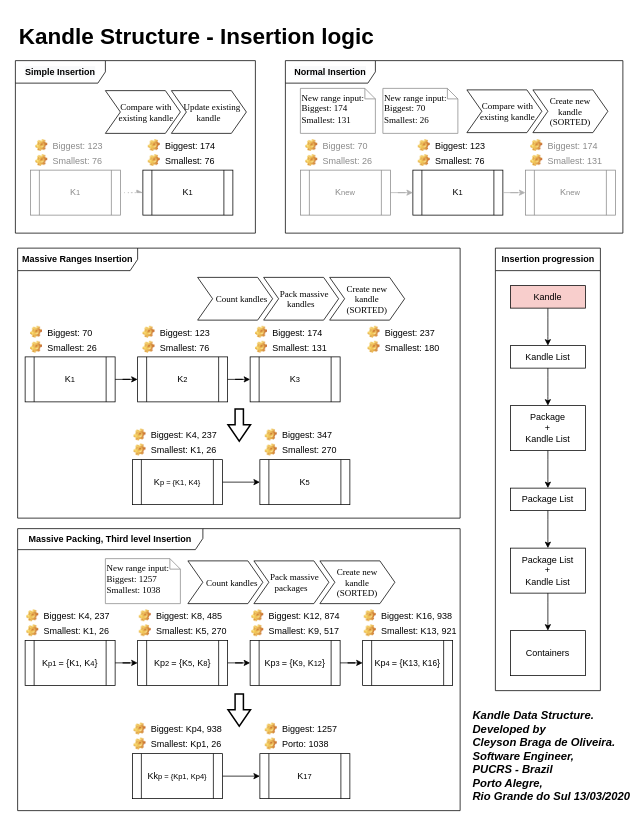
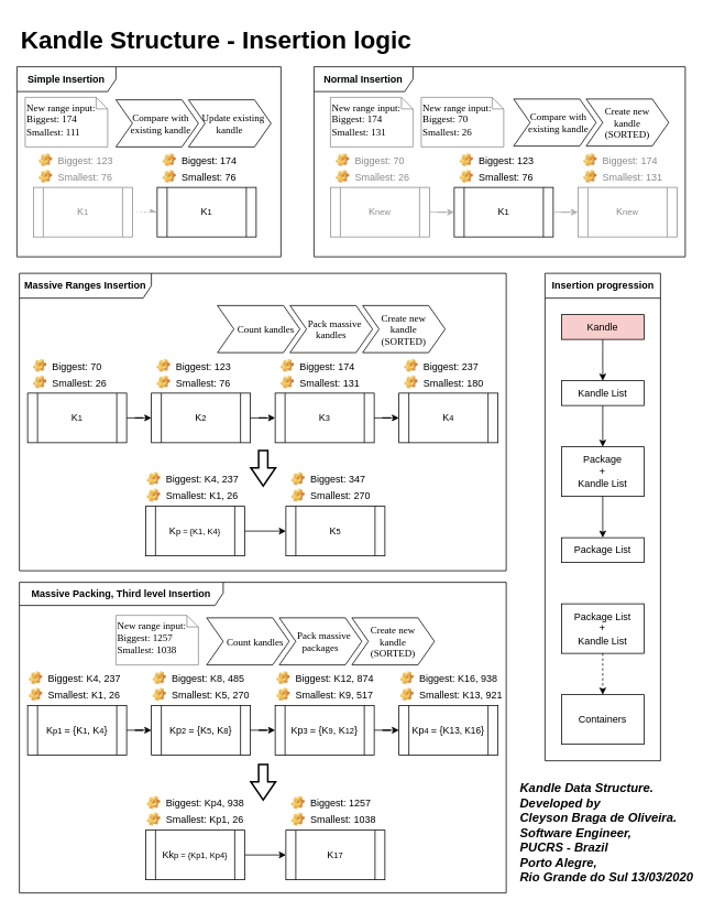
+ <mxCell id="12" value="&lt;font color=&quot;#000000&quot;&gt;New range input:&lt;br&gt;Biggest: 174&lt;br&gt;Smallest: 111&lt;/font&gt;&lt;font color=&quot;#000000&quot;&gt;&lt;br&gt;&lt;/font&gt;" style="shape=note;whiteSpace=wrap;html=1;size=14;verticalAlign=middle;align=left;spacingTop=-6;labelBackgroundColor=#ffffff;strokeColor=#8A8A8A;fontFamily=Garamond;fontColor=#8A8A8A;" parent="6" vertex="1"><mxGeometry y="30" width="100" height="60" as="geometry" /></mxCell>
+ <mxCell id="72" value="" style="edgeStyle=orthogonalEdgeStyle;rounded=0;orthogonalLoop=1;jettySize=auto;html=1;endArrow=classic;endFill=1;strokeColor=#000000;fontFamily=Garamond;fontColor=#8A8A8A;" parent="59" source="67" target="71" edge="1"><mxGeometry relative="1" as="geometry" /></mxCell>
+ <mxCell id="71" value="K&lt;font style=&quot;font-size: 10px&quot;&gt;4&lt;/font&gt;" style="shape=process;whiteSpace=wrap;html=1;backgroundOutline=1;" parent="59" vertex="1"><mxGeometry x="450" y="48" width="120" height="60" as="geometry" /></mxCell>
- <mxCell id="49" value="" style="edgeStyle=orthogonalEdgeStyle;rounded=0;orthogonalLoop=1;jettySize=auto;html=1;endArrow=classic;endFill=1;strokeColor=#000000;fontFamily=Garamond;fontSize=12;fontColor=#000000;noEdgeStyle=1;orthogonal=1;" parent="41" source="48" target="50" edge="1"><mxGeometry relative="1" as="geometry"><mxPoint x="1640" y="3700" as="sourcePoint" /><Array as="points"><mxPoint x="70" y="362" /><mxPoint x="70" y="388" /></Array></mxGeometry></mxCell>
- <mxCell id="51" value="" style="edgeStyle=orthogonalEdgeStyle;rounded=0;orthogonalLoop=1;jettySize=auto;html=1;endArrow=classic;endFill=1;strokeColor=#000000;fontFamily=Garamond;fontSize=12;fontColor=#000000;noEdgeStyle=1;orthogonal=1;" parent="41" source="50" target="52" edge="1"><mxGeometry relative="1" as="geometry"><mxPoint x="1140.0" y="1550" as="sourcePoint" /><Array as="points"><mxPoint x="70" y="472" /><mxPoint x="70" y="498" /></Array></mxGeometry></mxCell>
+ <mxCell id="51" value="" style="edgeStyle=orthogonalEdgeStyle;rounded=0;orthogonalLoop=1;jettySize=auto;html=1;endArrow=classic;endFill=1;strokeColor=#000000;fontFamily=Garamond;fontSize=12;fontColor=#000000;noEdgeStyle=1;orthogonal=1;dashed=1;" parent="41" source="50" target="52" edge="1"><mxGeometry relative="1" as="geometry"><mxPoint x="1140.0" y="1550" as="sourcePoint" /><Array as="points"><mxPoint x="70" y="472" /><mxPoint x="70" y="498" /></Array></mxGeometry></mxCell>
- <mxCell id="109" value="Porto: 1038" style="label;fontStyle=0;strokeColor=none;fillColor=none;align=left;verticalAlign=top;overflow=hidden;spacingLeft=28;spacingRight=4;rotatable=0;points=[[0,0.5],[1,0.5]];portConstraint=eastwest;imageWidth=16;imageHeight=16;image=img/clipart/Gear_128x128.png" parent="83" vertex="1"><mxGeometry x="313" y="264" width="120" height="26" as="geometry" /></mxCell>
+ <mxCell id="109" value="Smallest: 1038" style="label;fontStyle=0;strokeColor=none;fillColor=none;align=left;verticalAlign=top;overflow=hidden;spacingLeft=28;spacingRight=4;rotatable=0;points=[[0,0.5],[1,0.5]];portConstraint=eastwest;imageWidth=16;imageHeight=16;image=img/clipart/Gear_128x128.png" parent="83" vertex="1"><mxGeometry x="313" y="264" width="120" height="26" as="geometry" /></mxCell>
